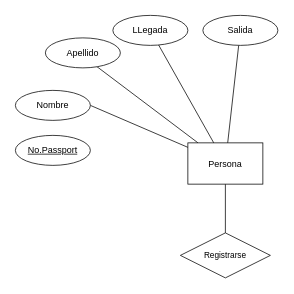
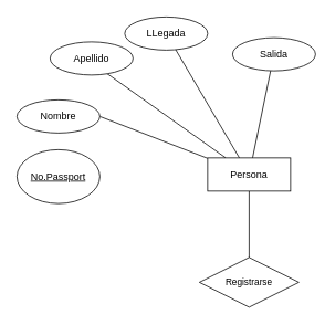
- <mxCell id="12" value="Salida" style="ellipse;whiteSpace=wrap;html=1;align=center;" vertex="1" parent="1"><mxGeometry x="270" y="20" width="100" height="40" as="geometry" /></mxCell>
+ <mxCell id="12" value="Salida" style="ellipse;whiteSpace=wrap;html=1;align=center;" vertex="1" parent="1"><mxGeometry x="280" y="45" width="100" height="40" as="geometry" /></mxCell>
- <mxCell id="10" value="&lt;u&gt;No.Passport&lt;/u&gt;" style="ellipse;whiteSpace=wrap;html=1;align=center;" vertex="1" parent="1"><mxGeometry x="20" y="180" width="100" height="40" as="geometry" /></mxCell>
+ <mxCell id="10" value="&lt;u&gt;No.Passport&lt;/u&gt;" style="ellipse;whiteSpace=wrap;html=1;align=center;" vertex="1" parent="1"><mxGeometry x="20" y="180" width="100" height="65" as="geometry" /></mxCell>
- <mxCell id="7" value="Persona" style="whiteSpace=wrap;html=1;align=center;" vertex="1" parent="1"><mxGeometry x="250" y="190" width="100" height="55" as="geometry" /></mxCell>
+ <mxCell id="7" value="Persona" style="whiteSpace=wrap;html=1;align=center;" vertex="1" parent="1"><mxGeometry x="250" y="190" width="100" height="40" as="geometry" /></mxCell>
